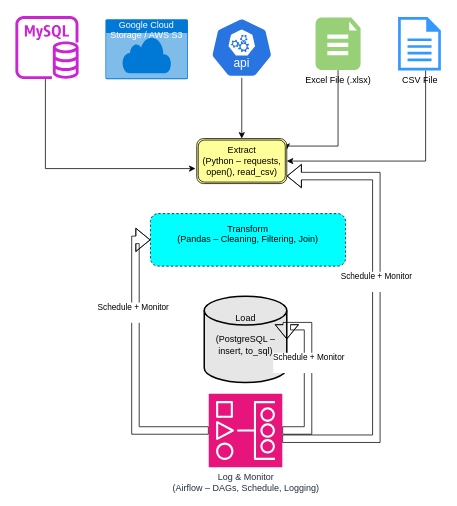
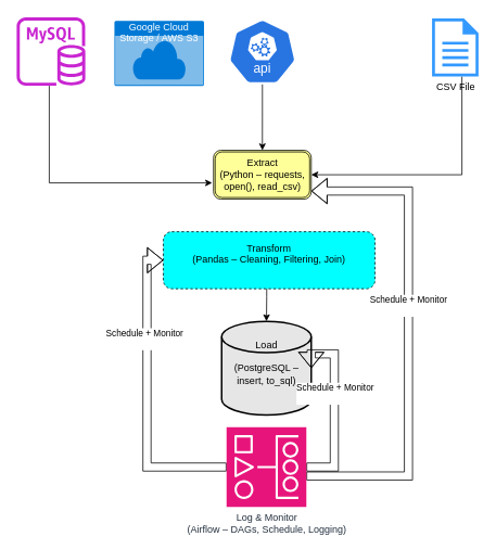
- <mxCell id="5" value="&lt;div&gt;Excel File (.xlsx)&lt;/div&gt;&lt;div&gt;&lt;br&gt;&lt;/div&gt;" style="verticalLabelPosition=bottom;html=1;verticalAlign=top;align=center;strokeColor=none;fillColor=#97D077;shape=mxgraph.azure.file_2;pointerEvents=1;" vertex="1" parent="1"><mxGeometry x="420" y="22.75" width="60" height="70" as="geometry" /></mxCell>
- <mxCell id="4" style="edgeStyle=orthogonalEdgeStyle;rounded=0;orthogonalLoop=1;jettySize=auto;html=1;entryX=1;entryY=0.25;entryDx=0;entryDy=0;" edge="1" parent="1" source="5" target="11"><mxGeometry relative="1" as="geometry"><mxPoint x="450" y="214" as="targetPoint" /><Array as="points"><mxPoint x="450" y="194" /><mxPoint x="382" y="194" /></Array></mxGeometry></mxCell>
+ <mxCell id="14" style="edgeStyle=orthogonalEdgeStyle;rounded=0;orthogonalLoop=1;jettySize=auto;html=1;entryX=0.5;entryY=0;entryDx=0;entryDy=0;entryPerimeter=0;" edge="1" parent="1" source="12" target="13"><mxGeometry relative="1" as="geometry"><Array as="points"><mxPoint x="327" y="364" /><mxPoint x="327" y="364" /></Array></mxGeometry></mxCell>
